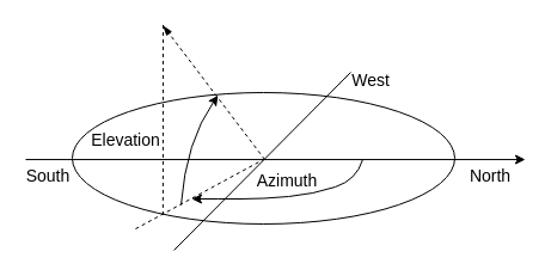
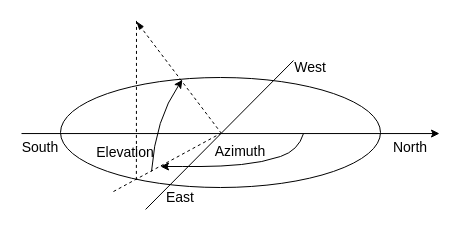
- <mxCell id="11" value="Elevation" style="text;html=1;strokeColor=none;fillColor=none;align=center;verticalAlign=middle;whiteSpace=wrap;rounded=0;fontSize=14;" vertex="1" parent="1"><mxGeometry x="70" y="107" width="70" height="20" as="geometry" /></mxCell>
+ <mxCell id="11" value="Elevation" style="text;html=1;strokeColor=none;fillColor=none;align=center;verticalAlign=middle;whiteSpace=wrap;rounded=0;fontSize=14;" vertex="1" parent="1"><mxGeometry x="90" y="142" width="70" height="20" as="geometry" /></mxCell>
+ <mxCell id="12" value="East" style="text;html=1;strokeColor=none;fillColor=none;align=center;verticalAlign=middle;whiteSpace=wrap;rounded=0;fontSize=14;" vertex="1" parent="1"><mxGeometry x="160" y="187" width="40" height="20" as="geometry" /></mxCell>
